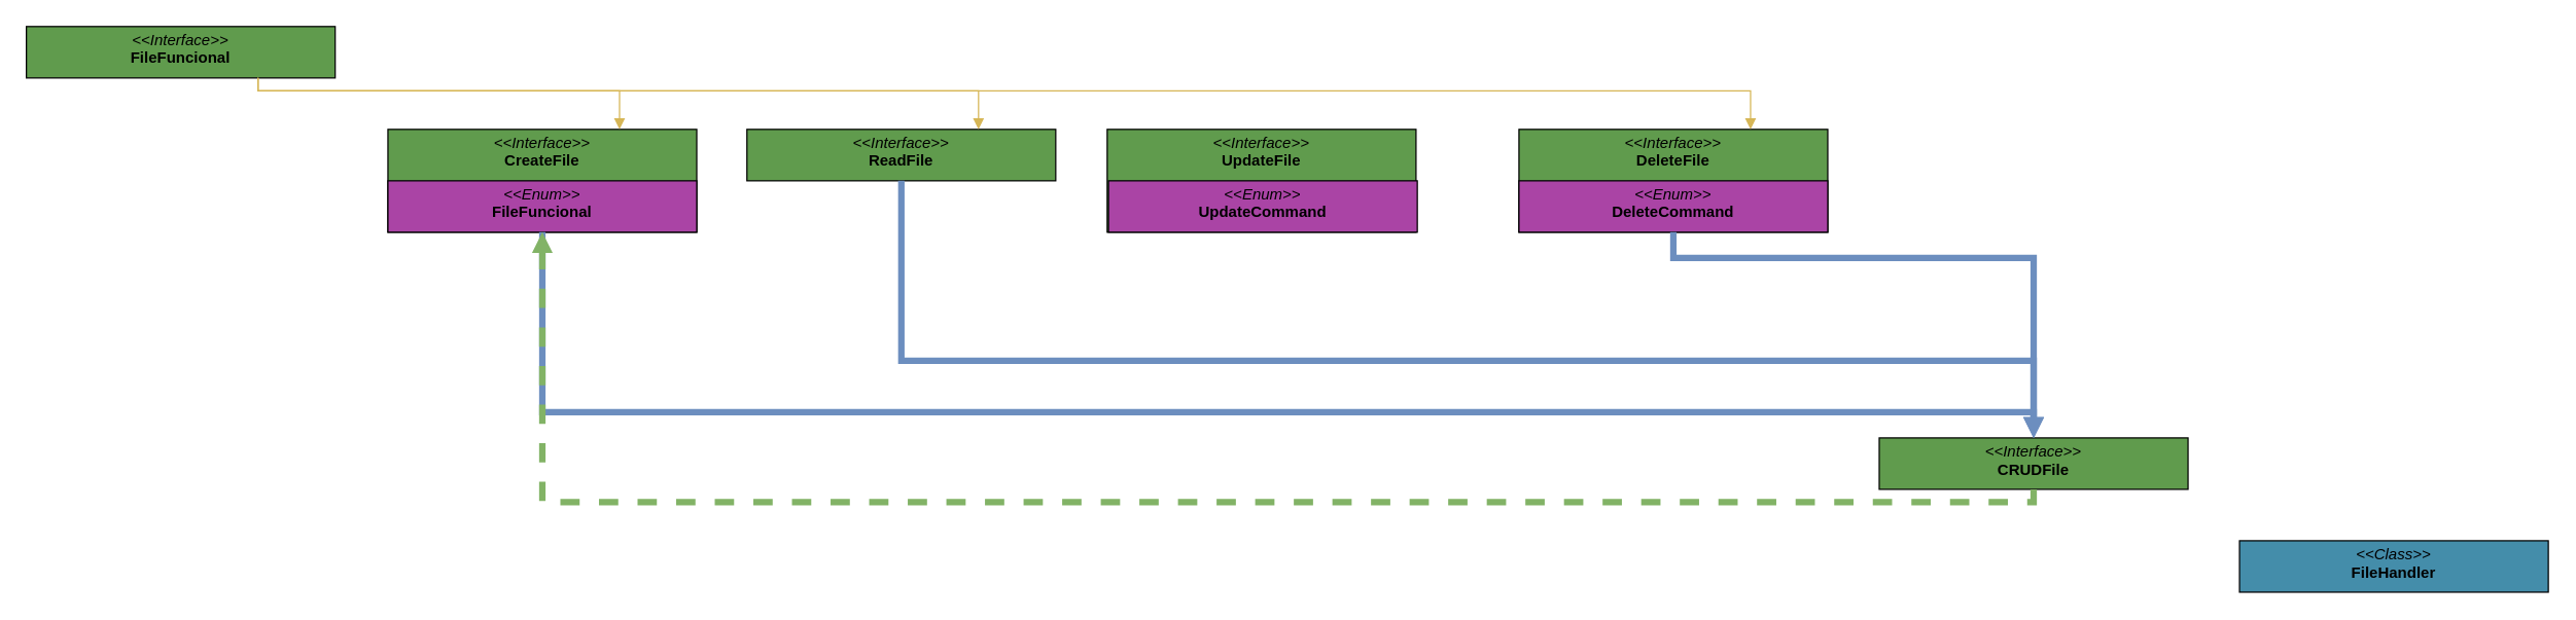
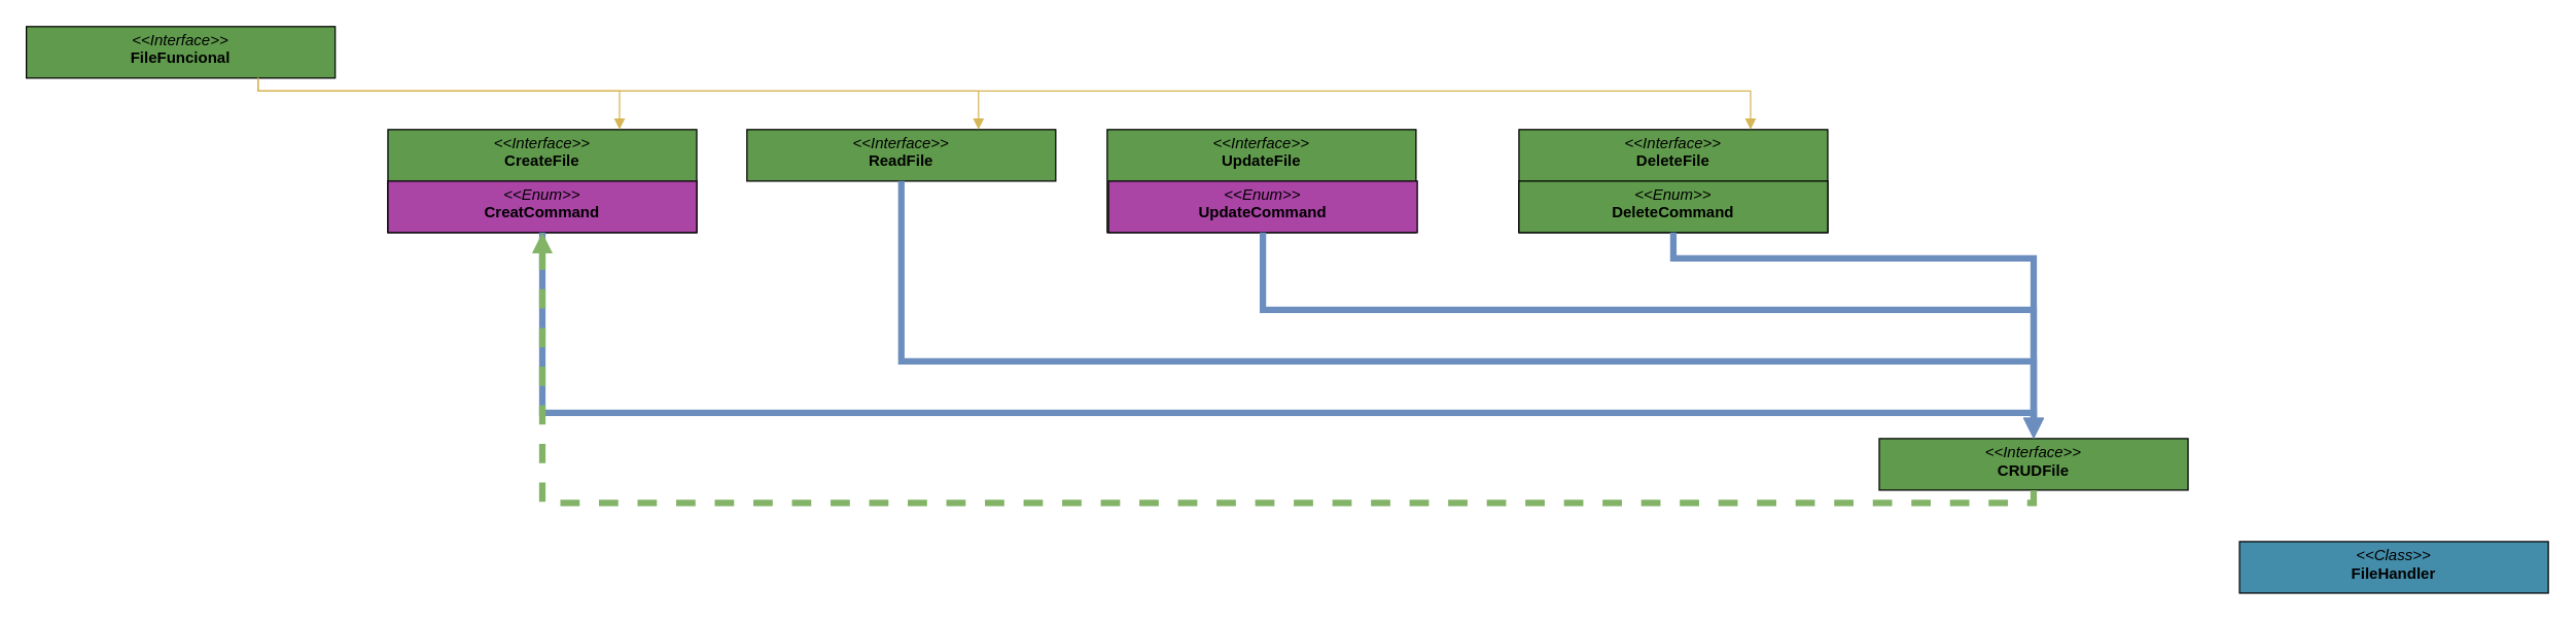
- <mxCell id="4" value="&lt;p style=&quot;margin:0px;margin-top:4px;text-align:center;&quot;&gt;&lt;i&gt;&amp;lt;&amp;lt;Enum&amp;gt;&amp;gt;&lt;/i&gt;&lt;br&gt;&lt;b&gt;FileFuncional&lt;/b&gt;&lt;/p&gt;&lt;p style=&quot;margin:0px;margin-left:4px;&quot;&gt;&lt;br&gt;&lt;/p&gt;" style="verticalAlign=top;align=left;overflow=fill;fontSize=12;fontFamily=Helvetica;html=1;whiteSpace=wrap;fillColor=#AA44A5;" parent="1" vertex="1"><mxGeometry x="301" y="140" width="240" height="40" as="geometry" /></mxCell>
+ <mxCell id="4" value="&lt;p style=&quot;margin:0px;margin-top:4px;text-align:center;&quot;&gt;&lt;i&gt;&amp;lt;&amp;lt;Enum&amp;gt;&amp;gt;&lt;/i&gt;&lt;br&gt;&lt;b&gt;CreatCommand&lt;/b&gt;&lt;/p&gt;&lt;p style=&quot;margin:0px;margin-left:4px;&quot;&gt;&lt;br&gt;&lt;/p&gt;" style="verticalAlign=top;align=left;overflow=fill;fontSize=12;fontFamily=Helvetica;html=1;whiteSpace=wrap;fillColor=#AA44A5;" parent="1" vertex="1"><mxGeometry x="301" y="140" width="240" height="40" as="geometry" /></mxCell>
- <mxCell id="9" value="&lt;p style=&quot;margin:0px;margin-top:4px;text-align:center;&quot;&gt;&lt;i&gt;&amp;lt;&amp;lt;Enum&amp;gt;&amp;gt;&lt;/i&gt;&lt;br&gt;&lt;b&gt;DeleteCommand&lt;/b&gt;&lt;/p&gt;&lt;p style=&quot;margin:0px;margin-left:4px;&quot;&gt;&lt;br&gt;&lt;/p&gt;" style="verticalAlign=top;align=left;overflow=fill;fontSize=12;fontFamily=Helvetica;html=1;whiteSpace=wrap;fillColor=#AA44A5;" parent="1" vertex="1"><mxGeometry x="1180" y="140" width="240" height="40" as="geometry" /></mxCell>
+ <mxCell id="9" value="&lt;p style=&quot;margin:0px;margin-top:4px;text-align:center;&quot;&gt;&lt;i&gt;&amp;lt;&amp;lt;Enum&amp;gt;&amp;gt;&lt;/i&gt;&lt;br&gt;&lt;b&gt;DeleteCommand&lt;/b&gt;&lt;/p&gt;&lt;p style=&quot;margin:0px;margin-left:4px;&quot;&gt;&lt;br&gt;&lt;/p&gt;" style="verticalAlign=top;align=left;overflow=fill;fontSize=12;fontFamily=Helvetica;html=1;whiteSpace=wrap;fillColor=#609b4d;" parent="1" vertex="1"><mxGeometry x="1180" y="140" width="240" height="40" as="geometry" /></mxCell>
+ <mxCell id="13" value="" style="endArrow=block;endSize=3;endFill=0;html=1;rounded=0;strokeWidth=5;strokeColor=#6c8ebf;fillColor=#dae8fc;exitX=0.5;exitY=1;exitDx=0;exitDy=0;edgeStyle=orthogonalEdgeStyle;entryX=0.5;entryY=0;entryDx=0;entryDy=0;" parent="1" source="8" target="10" edge="1"><mxGeometry x="-1" y="121" width="160" relative="1" as="geometry"><mxPoint x="1070" y="320" as="sourcePoint" /><mxPoint x="1770" y="290" as="targetPoint" /><mxPoint x="-14" y="1" as="offset" /><Array as="points"><mxPoint x="981" y="240" /><mxPoint x="1580" y="240" /></Array></mxGeometry></mxCell>
